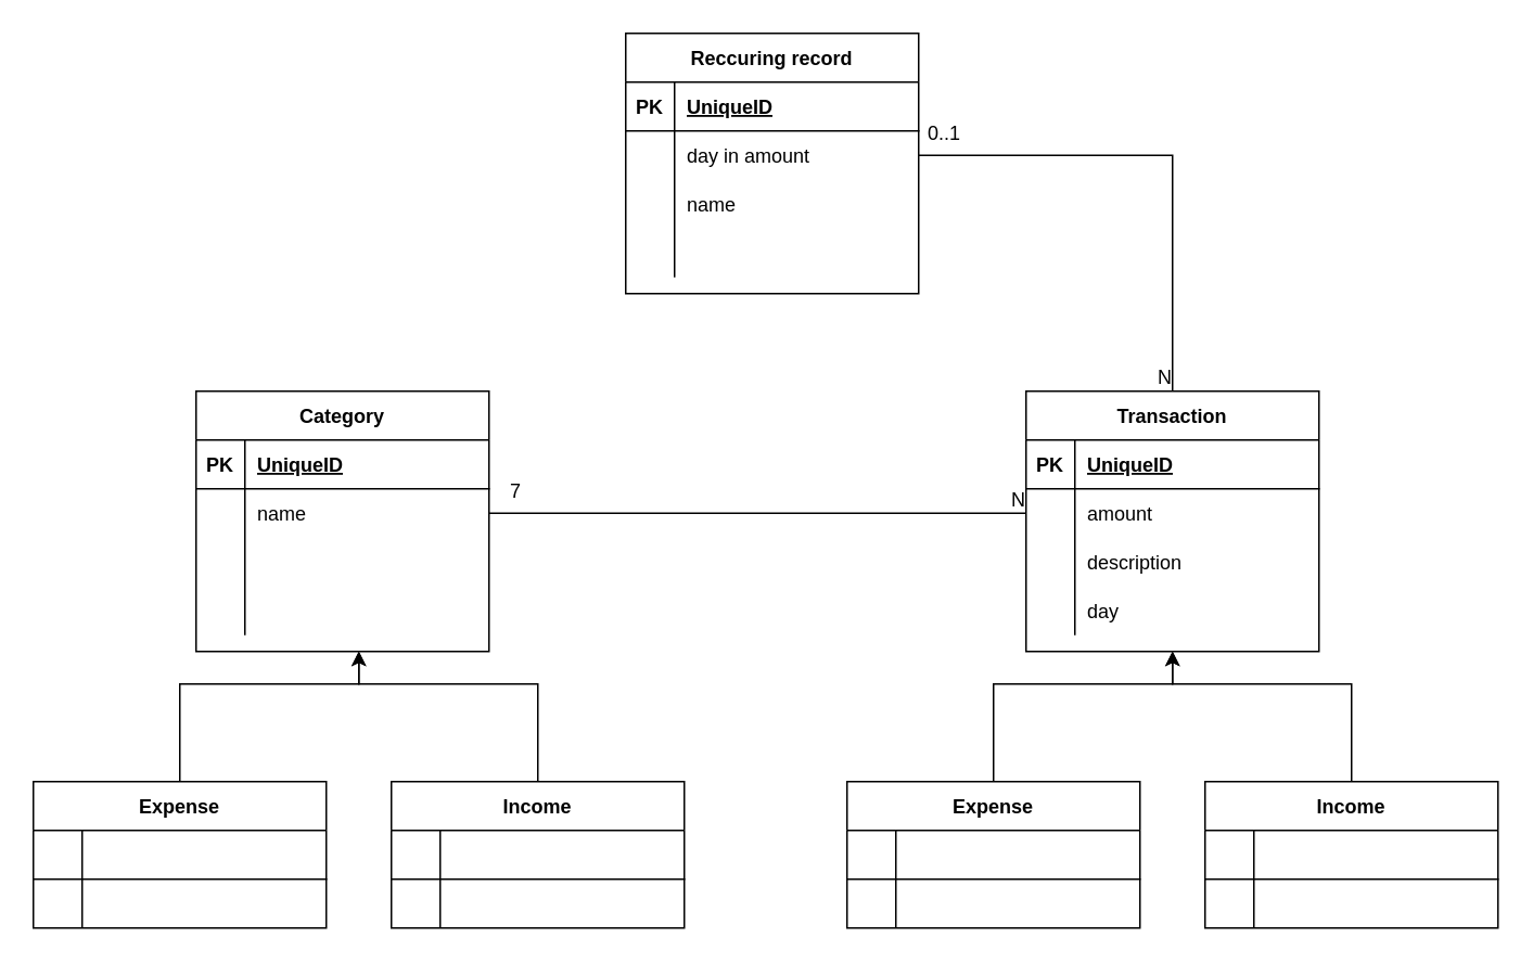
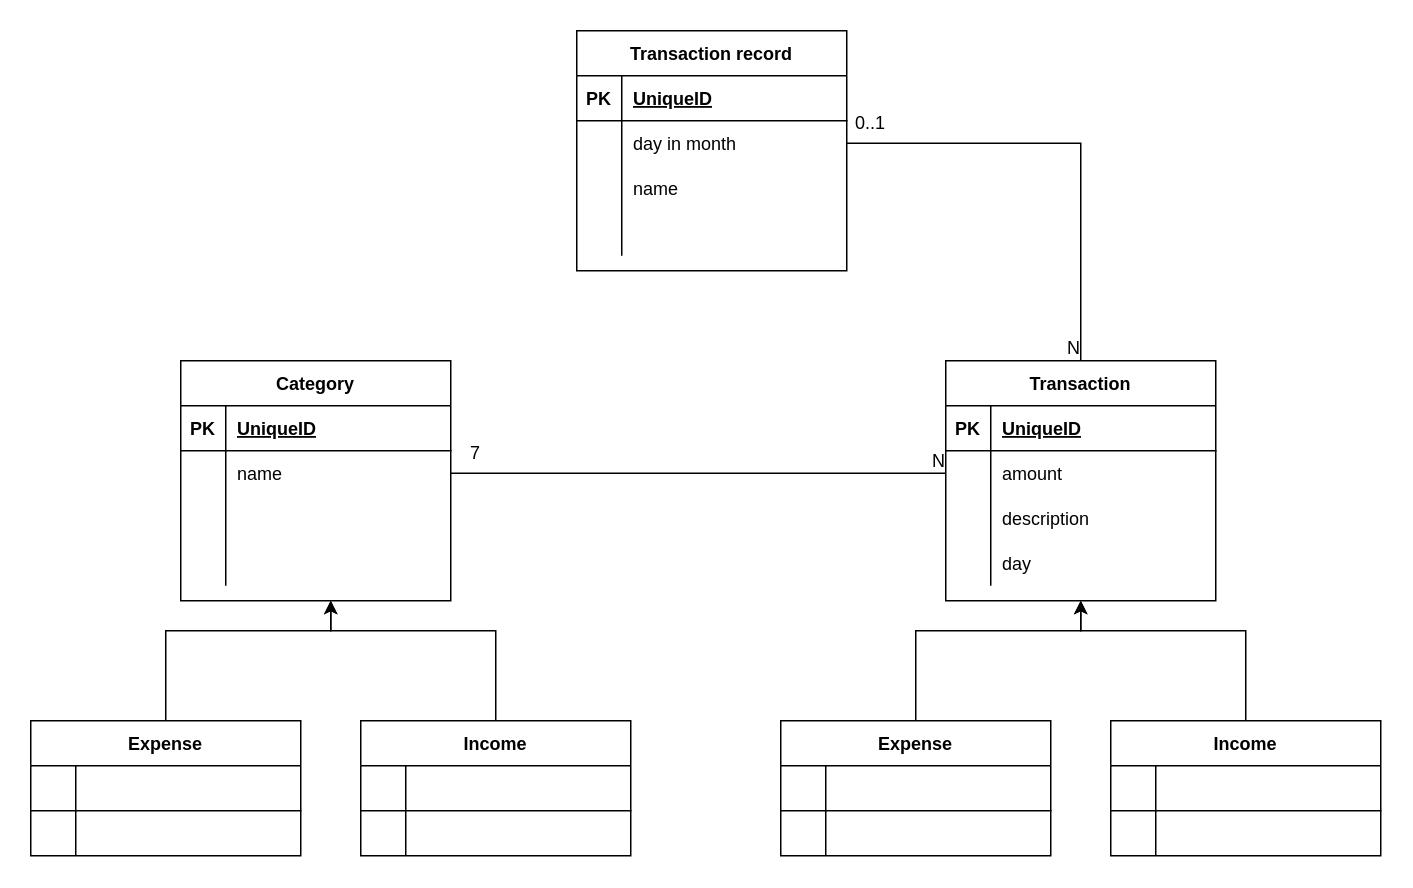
- <mxCell id="60" value="Reccuring record" style="shape=table;startSize=30;container=1;collapsible=1;childLayout=tableLayout;fixedRows=1;rowLines=0;fontStyle=1;align=center;resizeLast=1;" vertex="1" parent="1"><mxGeometry x="384" y="20" width="180" height="160" as="geometry" /></mxCell>
+ <mxCell id="60" value="Transaction record" style="shape=table;startSize=30;container=1;collapsible=1;childLayout=tableLayout;fixedRows=1;rowLines=0;fontStyle=1;align=center;resizeLast=1;" vertex="1" parent="1"><mxGeometry x="384" y="20" width="180" height="160" as="geometry" /></mxCell>
- <mxCell id="66" value="day in amount" style="shape=partialRectangle;connectable=0;fillColor=none;top=0;left=0;bottom=0;right=0;align=left;spacingLeft=6;overflow=hidden;" vertex="1" parent="64"><mxGeometry x="30" width="150" height="30" as="geometry"><mxRectangle width="150" height="30" as="alternateBounds" /></mxGeometry></mxCell>
+ <mxCell id="66" value="day in month" style="shape=partialRectangle;connectable=0;fillColor=none;top=0;left=0;bottom=0;right=0;align=left;spacingLeft=6;overflow=hidden;" vertex="1" parent="64"><mxGeometry x="30" width="150" height="30" as="geometry"><mxRectangle width="150" height="30" as="alternateBounds" /></mxGeometry></mxCell>
